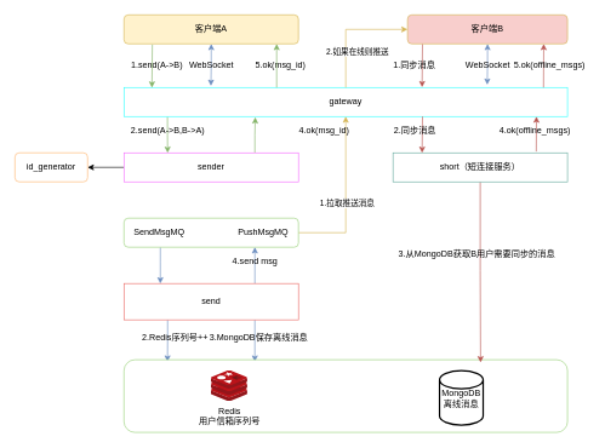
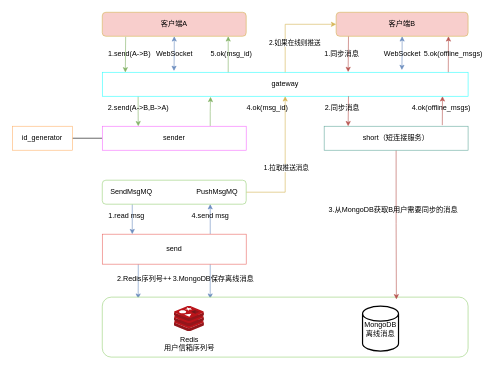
- <mxCell id="3" value="客户端A" style="rounded=1;whiteSpace=wrap;html=1;fillColor=#fff2cc;strokeColor=#d6b656;" vertex="1" parent="1"><mxGeometry x="170" y="20" width="240" height="40" as="geometry" /></mxCell>
+ <mxCell id="3" value="客户端A" style="rounded=1;whiteSpace=wrap;html=1;fillColor=#f8cecc;strokeColor=#d6b656;" vertex="1" parent="1"><mxGeometry x="170" y="20" width="240" height="40" as="geometry" /></mxCell>
- <mxCell id="18" value="id_generator" style="whiteSpace=wrap;html=1;strokeColor=#FFB570;rounded=1;" vertex="1" parent="1"><mxGeometry x="20" y="210" width="100" height="40" as="geometry" /></mxCell>
+ <mxCell id="18" value="id_generator" style="rounded=0;whiteSpace=wrap;html=1;strokeColor=#FFB570;" vertex="1" parent="1"><mxGeometry x="20" y="210" width="100" height="40" as="geometry" /></mxCell>
- <mxCell id="9" style="edgeStyle=orthogonalEdgeStyle;rounded=0;orthogonalLoop=1;jettySize=auto;html=1;entryX=1;entryY=0.5;entryDx=0;entryDy=0;startArrow=none;startFill=0;" edge="1" parent="1" source="11" target="18"><mxGeometry relative="1" as="geometry" /></mxCell>
+ <mxCell id="9" style="edgeStyle=orthogonalEdgeStyle;rounded=0;orthogonalLoop=1;jettySize=auto;html=1;entryX=1;entryY=0.5;entryDx=0;entryDy=0;startArrow=none;startFill=0;endArrow=none;" edge="1" parent="1" source="11" target="18"><mxGeometry relative="1" as="geometry" /></mxCell>
+ <mxCell id="26" value="1.read msg" style="text;html=1;align=center;verticalAlign=middle;resizable=0;points=[];autosize=1;" vertex="1" parent="1"><mxGeometry x="170" y="350" width="80" height="20" as="geometry" /></mxCell>
